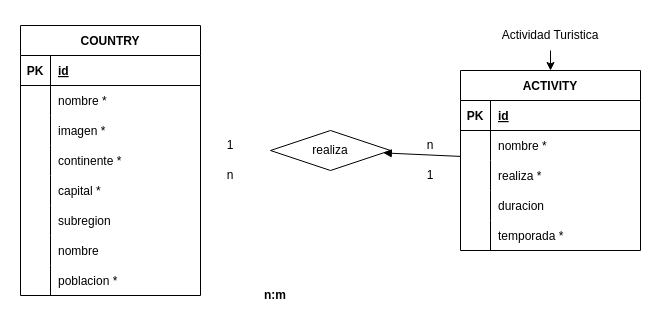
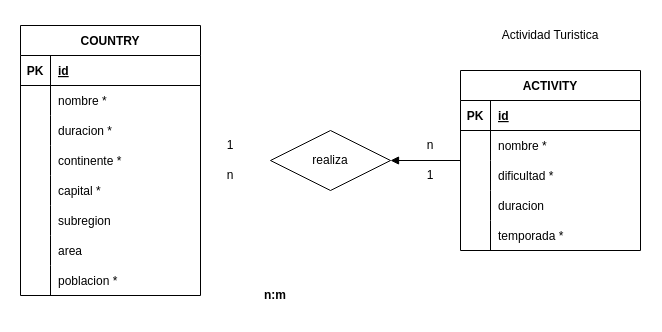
- <mxCell id="45" value="" style="endArrow=classic;html=1;rounded=0;" edge="1" parent="1" source="44" target="27"><mxGeometry width="50" height="50" relative="1" as="geometry"><mxPoint x="350" y="230" as="sourcePoint" /><mxPoint x="400" y="180" as="targetPoint" /></mxGeometry></mxCell>
- <mxCell id="11" value="imagen *" style="shape=partialRectangle;connectable=0;fillColor=none;top=0;left=0;bottom=0;right=0;align=left;spacingLeft=6;overflow=hidden;" vertex="1" parent="9"><mxGeometry x="30" width="150" height="30" as="geometry"><mxRectangle width="150" height="30" as="alternateBounds" /></mxGeometry></mxCell>
+ <mxCell id="11" value="duracion *" style="shape=partialRectangle;connectable=0;fillColor=none;top=0;left=0;bottom=0;right=0;align=left;spacingLeft=6;overflow=hidden;" vertex="1" parent="9"><mxGeometry x="30" width="150" height="30" as="geometry"><mxRectangle width="150" height="30" as="alternateBounds" /></mxGeometry></mxCell>
- <mxCell id="43" value="realiza" style="shape=rhombus;perimeter=rhombusPerimeter;whiteSpace=wrap;html=1;align=center;" vertex="1" parent="1"><mxGeometry x="270" y="130" width="120" height="40" as="geometry" /></mxCell>
+ <mxCell id="43" value="realiza" style="shape=rhombus;perimeter=rhombusPerimeter;whiteSpace=wrap;html=1;align=center;" vertex="1" parent="1"><mxGeometry x="270" y="130" width="120" height="60" as="geometry" /></mxCell>
- <mxCell id="36" value="realiza *" style="shape=partialRectangle;connectable=0;fillColor=none;top=0;left=0;bottom=0;right=0;align=left;spacingLeft=6;overflow=hidden;" vertex="1" parent="34"><mxGeometry x="30" width="150" height="30" as="geometry"><mxRectangle width="150" height="30" as="alternateBounds" /></mxGeometry></mxCell>
+ <mxCell id="36" value="dificultad *" style="shape=partialRectangle;connectable=0;fillColor=none;top=0;left=0;bottom=0;right=0;align=left;spacingLeft=6;overflow=hidden;" vertex="1" parent="34"><mxGeometry x="30" width="150" height="30" as="geometry"><mxRectangle width="150" height="30" as="alternateBounds" /></mxGeometry></mxCell>
- <mxCell id="23" value="nombre" style="shape=partialRectangle;connectable=0;fillColor=none;top=0;left=0;bottom=0;right=0;align=left;spacingLeft=6;overflow=hidden;" vertex="1" parent="21"><mxGeometry x="30" width="150" height="30" as="geometry"><mxRectangle width="150" height="30" as="alternateBounds" /></mxGeometry></mxCell>
+ <mxCell id="23" value="area" style="shape=partialRectangle;connectable=0;fillColor=none;top=0;left=0;bottom=0;right=0;align=left;spacingLeft=6;overflow=hidden;" vertex="1" parent="21"><mxGeometry x="30" width="150" height="30" as="geometry"><mxRectangle width="150" height="30" as="alternateBounds" /></mxGeometry></mxCell>
